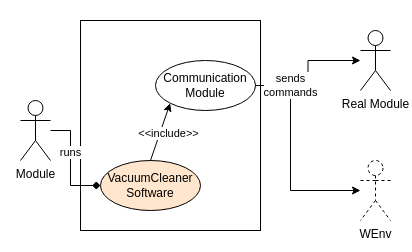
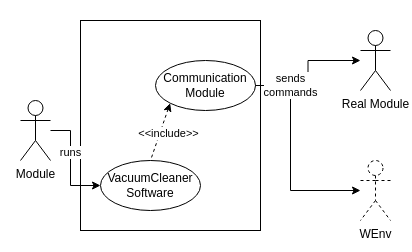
- <mxCell id="8" value="" style="endArrow=none;dashed=0;html=1;rounded=0;startArrow=classic;startFill=1;entryX=0.5;entryY=0;entryDx=0;entryDy=0;exitX=0;exitY=1;exitDx=0;exitDy=0;" edge="1" parent="1" source="7" target="5"><mxGeometry width="50" height="50" relative="1" as="geometry"><mxPoint x="140" y="230" as="sourcePoint" /><mxPoint x="190" y="180" as="targetPoint" /></mxGeometry></mxCell>
+ <mxCell id="8" value="" style="endArrow=none;dashed=1;html=1;rounded=0;startArrow=classic;startFill=1;entryX=0.5;entryY=0;entryDx=0;entryDy=0;exitX=0;exitY=1;exitDx=0;exitDy=0;" edge="1" parent="1" source="7" target="5"><mxGeometry width="50" height="50" relative="1" as="geometry"><mxPoint x="140" y="230" as="sourcePoint" /><mxPoint x="190" y="180" as="targetPoint" /></mxGeometry></mxCell>
- <mxCell id="3" value="" style="edgeStyle=orthogonalEdgeStyle;rounded=0;orthogonalLoop=1;jettySize=auto;html=1;entryX=0;entryY=0.5;entryDx=0;entryDy=0;endArrow=diamond;" edge="1" parent="1" source="6" target="5"><mxGeometry relative="1" as="geometry"><mxPoint x="130" y="130" as="targetPoint" /><Array as="points"><mxPoint x="70" y="130" /><mxPoint x="70" y="185" /></Array></mxGeometry></mxCell>
+ <mxCell id="3" value="" style="edgeStyle=orthogonalEdgeStyle;rounded=0;orthogonalLoop=1;jettySize=auto;html=1;entryX=0;entryY=0.5;entryDx=0;entryDy=0;" edge="1" parent="1" source="6" target="5"><mxGeometry relative="1" as="geometry"><mxPoint x="130" y="130" as="targetPoint" /><Array as="points"><mxPoint x="70" y="130" /><mxPoint x="70" y="185" /></Array></mxGeometry></mxCell>
- <mxCell id="5" value="VacuumCleaner Software" style="ellipse;whiteSpace=wrap;html=1;fillColor=#ffe6cc;" vertex="1" parent="1"><mxGeometry x="100" y="160" width="100" height="50" as="geometry" /></mxCell>
+ <mxCell id="5" value="VacuumCleaner Software" style="ellipse;whiteSpace=wrap;html=1;" vertex="1" parent="1"><mxGeometry x="100" y="160" width="100" height="50" as="geometry" /></mxCell>
